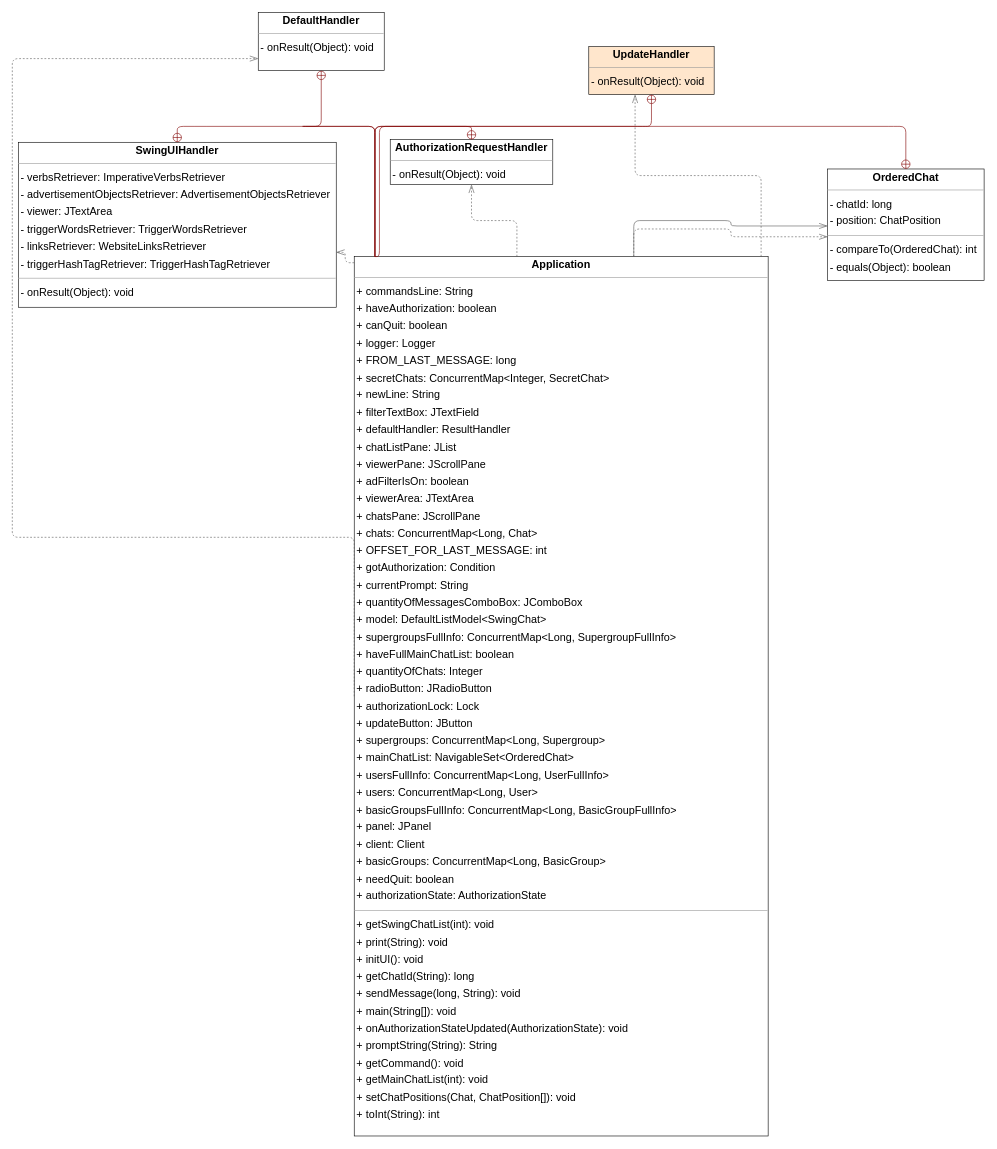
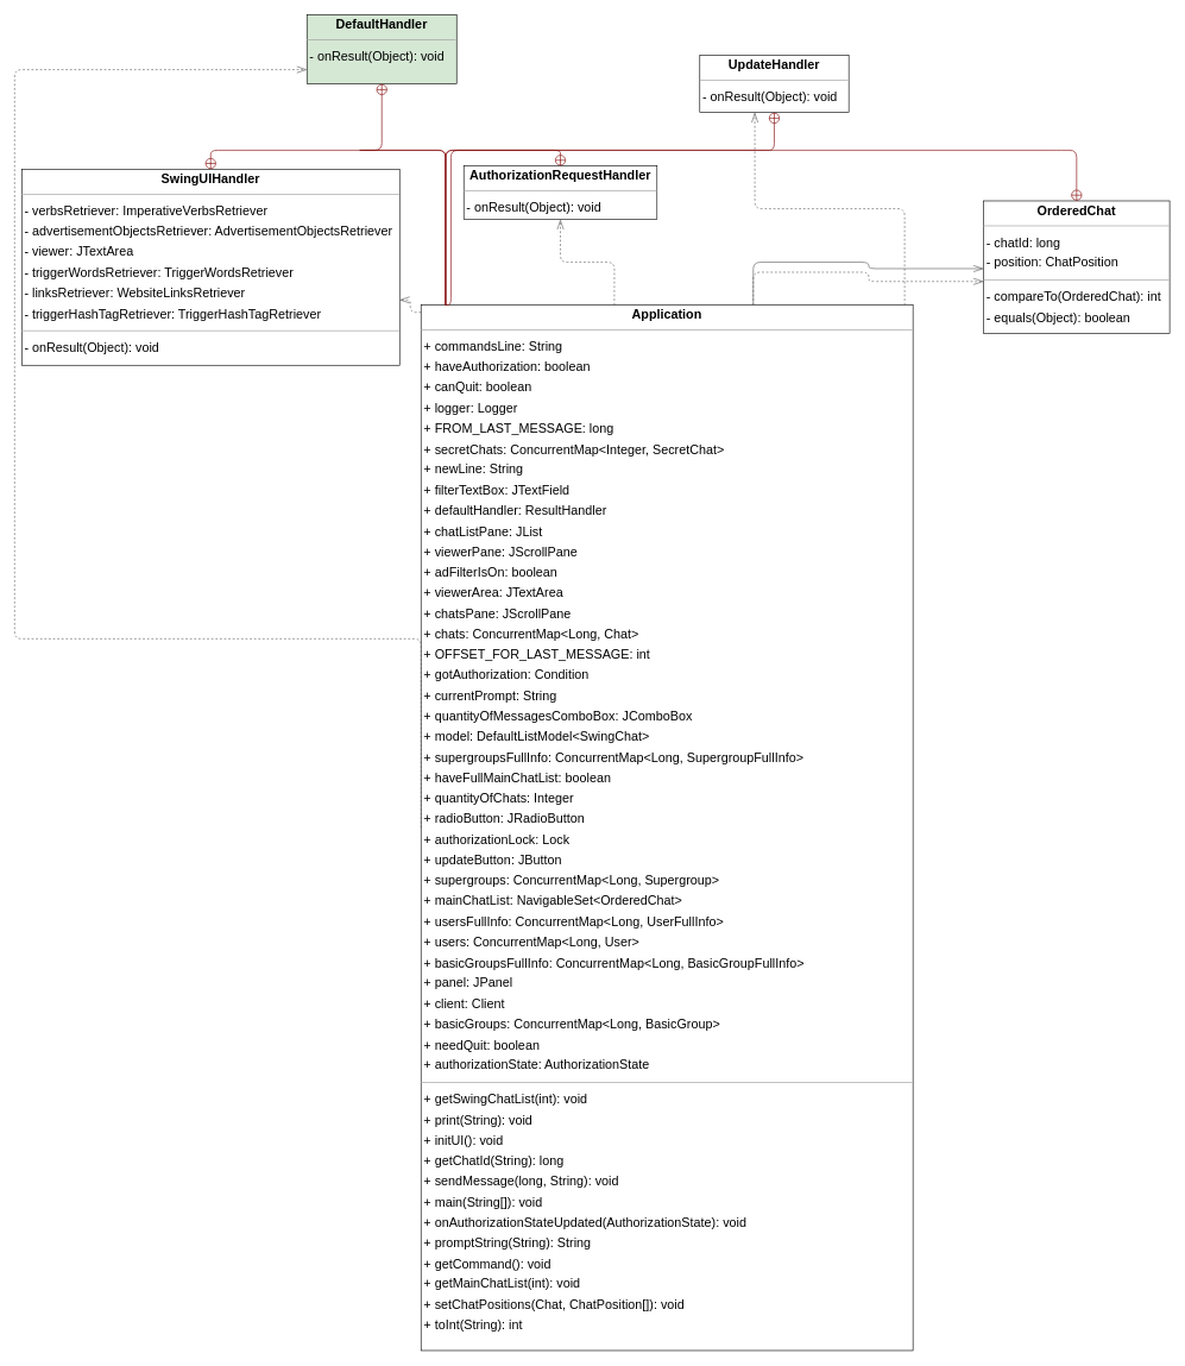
- <mxCell id="4" value="&lt;p style=&quot;margin: 4px 0px 0px; text-align: center; font-size: 18px;&quot;&gt;&lt;b style=&quot;&quot;&gt;&lt;font style=&quot;font-size: 18px;&quot;&gt;DefaultHandler&lt;/font&gt;&lt;/b&gt;&lt;/p&gt;&lt;hr style=&quot;font-size: 18px;&quot; size=&quot;1&quot;&gt;&lt;p style=&quot;margin: 0px 0px 0px 4px; line-height: 1.6; font-size: 18px;&quot;&gt;&lt;font style=&quot;font-size: 18px;&quot;&gt;- onResult(Object): void&lt;/font&gt;&lt;/p&gt;" style="verticalAlign=top;align=left;overflow=fill;fontSize=14;fontFamily=Helvetica;html=1;rounded=0;shadow=0;comic=0;labelBackgroundColor=none;strokeWidth=1;" parent="1" vertex="1"><mxGeometry x="430" y="20" width="210" height="97" as="geometry" /></mxCell>
+ <mxCell id="4" value="&lt;p style=&quot;margin: 4px 0px 0px; text-align: center; font-size: 18px;&quot;&gt;&lt;b style=&quot;&quot;&gt;&lt;font style=&quot;font-size: 18px;&quot;&gt;DefaultHandler&lt;/font&gt;&lt;/b&gt;&lt;/p&gt;&lt;hr style=&quot;font-size: 18px;&quot; size=&quot;1&quot;&gt;&lt;p style=&quot;margin: 0px 0px 0px 4px; line-height: 1.6; font-size: 18px;&quot;&gt;&lt;font style=&quot;font-size: 18px;&quot;&gt;- onResult(Object): void&lt;/font&gt;&lt;/p&gt;" style="verticalAlign=top;align=left;overflow=fill;fontSize=14;fontFamily=Helvetica;html=1;rounded=0;shadow=0;comic=0;labelBackgroundColor=none;strokeWidth=1;fillColor=#d5e8d4;" parent="1" vertex="1"><mxGeometry x="430" y="20" width="210" height="97" as="geometry" /></mxCell>
- <mxCell id="7" value="&lt;p style=&quot;margin: 4px 0px 0px; text-align: center; font-size: 18px;&quot;&gt;&lt;b style=&quot;&quot;&gt;&lt;font style=&quot;font-size: 18px;&quot;&gt;UpdateHandler&lt;/font&gt;&lt;/b&gt;&lt;/p&gt;&lt;hr style=&quot;font-size: 18px;&quot; size=&quot;1&quot;&gt;&lt;p style=&quot;margin: 0px 0px 0px 4px; line-height: 1.6; font-size: 18px;&quot;&gt;&lt;font style=&quot;font-size: 18px;&quot;&gt;- onResult(Object): void&lt;/font&gt;&lt;/p&gt;" style="verticalAlign=top;align=left;overflow=fill;fontSize=14;fontFamily=Helvetica;html=1;rounded=0;shadow=0;comic=0;labelBackgroundColor=none;strokeWidth=1;fillColor=#ffe6cc;" parent="1" vertex="1"><mxGeometry x="981" y="77" width="209" height="80" as="geometry" /></mxCell>
+ <mxCell id="7" value="&lt;p style=&quot;margin: 4px 0px 0px; text-align: center; font-size: 18px;&quot;&gt;&lt;b style=&quot;&quot;&gt;&lt;font style=&quot;font-size: 18px;&quot;&gt;UpdateHandler&lt;/font&gt;&lt;/b&gt;&lt;/p&gt;&lt;hr style=&quot;font-size: 18px;&quot; size=&quot;1&quot;&gt;&lt;p style=&quot;margin: 0px 0px 0px 4px; line-height: 1.6; font-size: 18px;&quot;&gt;&lt;font style=&quot;font-size: 18px;&quot;&gt;- onResult(Object): void&lt;/font&gt;&lt;/p&gt;" style="verticalAlign=top;align=left;overflow=fill;fontSize=14;fontFamily=Helvetica;html=1;rounded=0;shadow=0;comic=0;labelBackgroundColor=none;strokeWidth=1;" parent="1" vertex="1"><mxGeometry x="981" y="77" width="209" height="80" as="geometry" /></mxCell>
